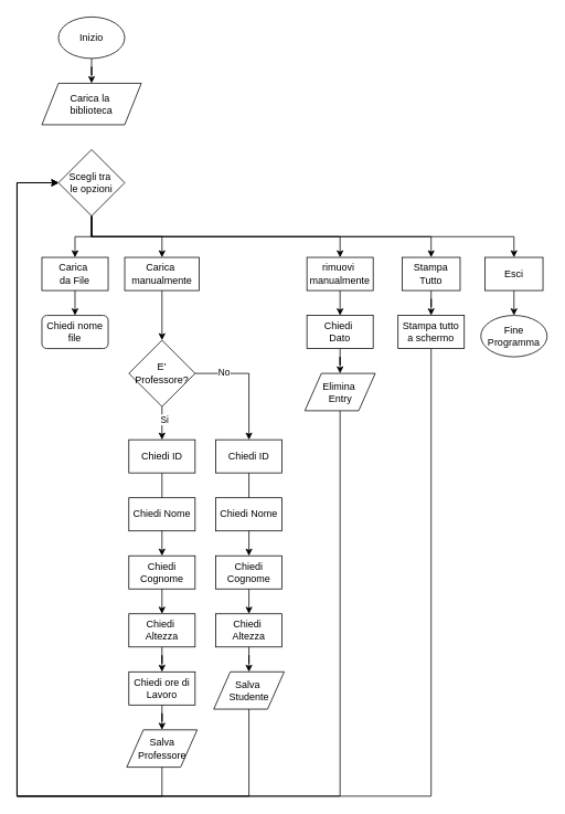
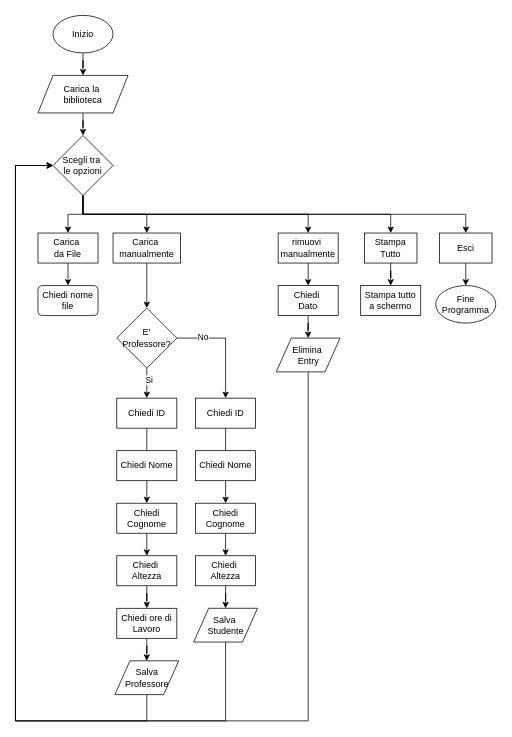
+ <mxCell id="10" style="edgeStyle=orthogonalEdgeStyle;rounded=0;orthogonalLoop=1;jettySize=auto;html=1;entryX=0.5;entryY=0;entryDx=0;entryDy=0;" edge="1" parent="1" source="11" target="17"><mxGeometry relative="1" as="geometry" /></mxCell>
- <mxCell id="52" style="edgeStyle=orthogonalEdgeStyle;rounded=0;orthogonalLoop=1;jettySize=auto;html=1;exitX=0.5;exitY=1;exitDx=0;exitDy=0;entryX=0;entryY=0.5;entryDx=0;entryDy=0;" edge="1" parent="1" source="53" target="17"><mxGeometry relative="1" as="geometry"><mxPoint x="10" y="218" as="targetPoint" /><Array as="points"><mxPoint x="520" y="960" /><mxPoint x="20" y="960" /><mxPoint x="20" y="220" /></Array></mxGeometry></mxCell>
